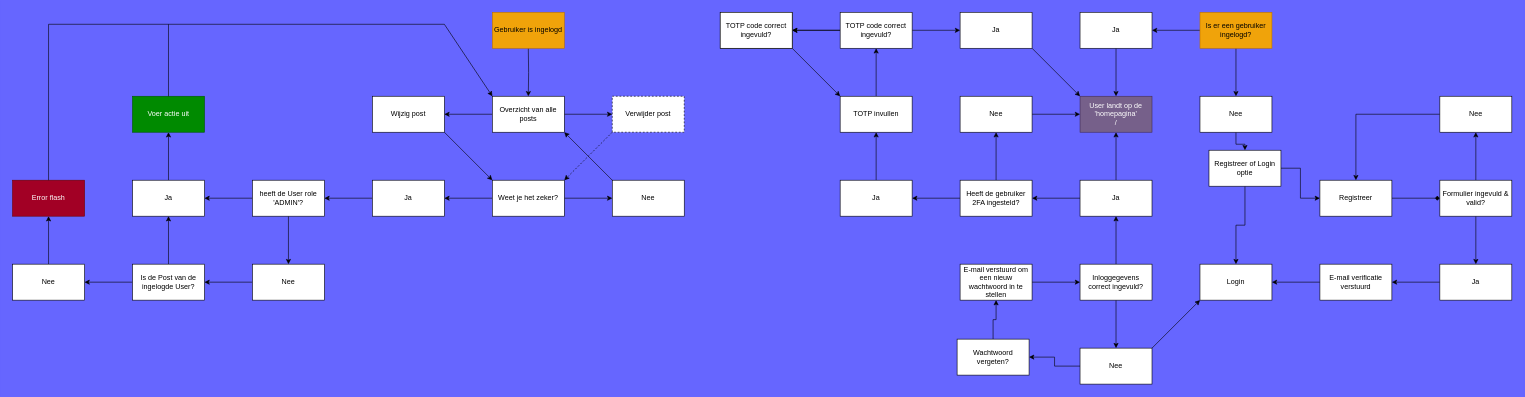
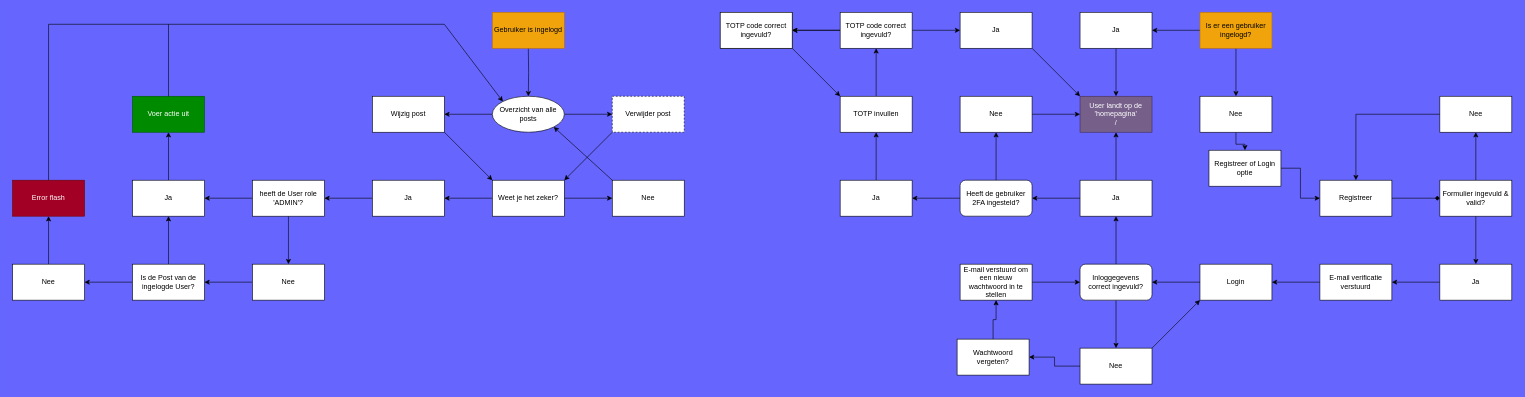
- <mxCell id="20" value="Overzicht van alle posts" style="rounded=0;whiteSpace=wrap;html=1;" parent="1" vertex="1"><mxGeometry x="820" y="160" width="120" height="60" as="geometry" /></mxCell>
+ <mxCell id="20" value="Overzicht van alle posts" style="ellipse;whiteSpace=wrap;html=1;" parent="1" vertex="1"><mxGeometry x="820" y="160" width="120" height="60" as="geometry" /></mxCell>
- <mxCell id="72" value="" style="endArrow=classic;html=1;rounded=0;exitX=0;exitY=1;exitDx=0;exitDy=0;entryX=1;entryY=0;entryDx=0;entryDy=0;dashed=1;" parent="1" source="21" target="61" edge="1"><mxGeometry width="50" height="50" relative="1" as="geometry"><mxPoint x="970" y="250" as="sourcePoint" /><mxPoint x="1050" y="270" as="targetPoint" /></mxGeometry></mxCell>
+ <mxCell id="72" value="" style="endArrow=classic;html=1;rounded=0;exitX=0;exitY=1;exitDx=0;exitDy=0;entryX=1;entryY=0;entryDx=0;entryDy=0;" parent="1" source="21" target="61" edge="1"><mxGeometry width="50" height="50" relative="1" as="geometry"><mxPoint x="970" y="250" as="sourcePoint" /><mxPoint x="1050" y="270" as="targetPoint" /></mxGeometry></mxCell>
- <mxCell id="44" value="Heeft de gebruiker 2FA ingesteld?" style="rounded=0;whiteSpace=wrap;html=1;" parent="1" vertex="1"><mxGeometry x="1600" y="300" width="120" height="60" as="geometry" /></mxCell>
+ <mxCell id="44" value="Heeft de gebruiker 2FA ingesteld?" style="whiteSpace=wrap;html=1;rounded=1;" parent="1" vertex="1"><mxGeometry x="1600" y="300" width="120" height="60" as="geometry" /></mxCell>
- <mxCell id="2" value="" style="edgeStyle=orthogonalEdgeStyle;rounded=0;orthogonalLoop=1;jettySize=auto;html=1;" parent="1" source="4" target="6" edge="1"><mxGeometry relative="1" as="geometry" /></mxCell>
- <mxCell id="24" value="Inloggegevens correct ingevuld?" style="rounded=0;whiteSpace=wrap;html=1;" parent="1" vertex="1"><mxGeometry x="1800" y="440" width="120" height="60" as="geometry" /></mxCell>
+ <mxCell id="24" value="Inloggegevens correct ingevuld?" style="whiteSpace=wrap;html=1;rounded=1;" parent="1" vertex="1"><mxGeometry x="1800" y="440" width="120" height="60" as="geometry" /></mxCell>
+ <mxCell id="5" value="" style="edgeStyle=orthogonalEdgeStyle;rounded=0;orthogonalLoop=1;jettySize=auto;html=1;" parent="1" source="6" target="24" edge="1"><mxGeometry relative="1" as="geometry" /></mxCell>
